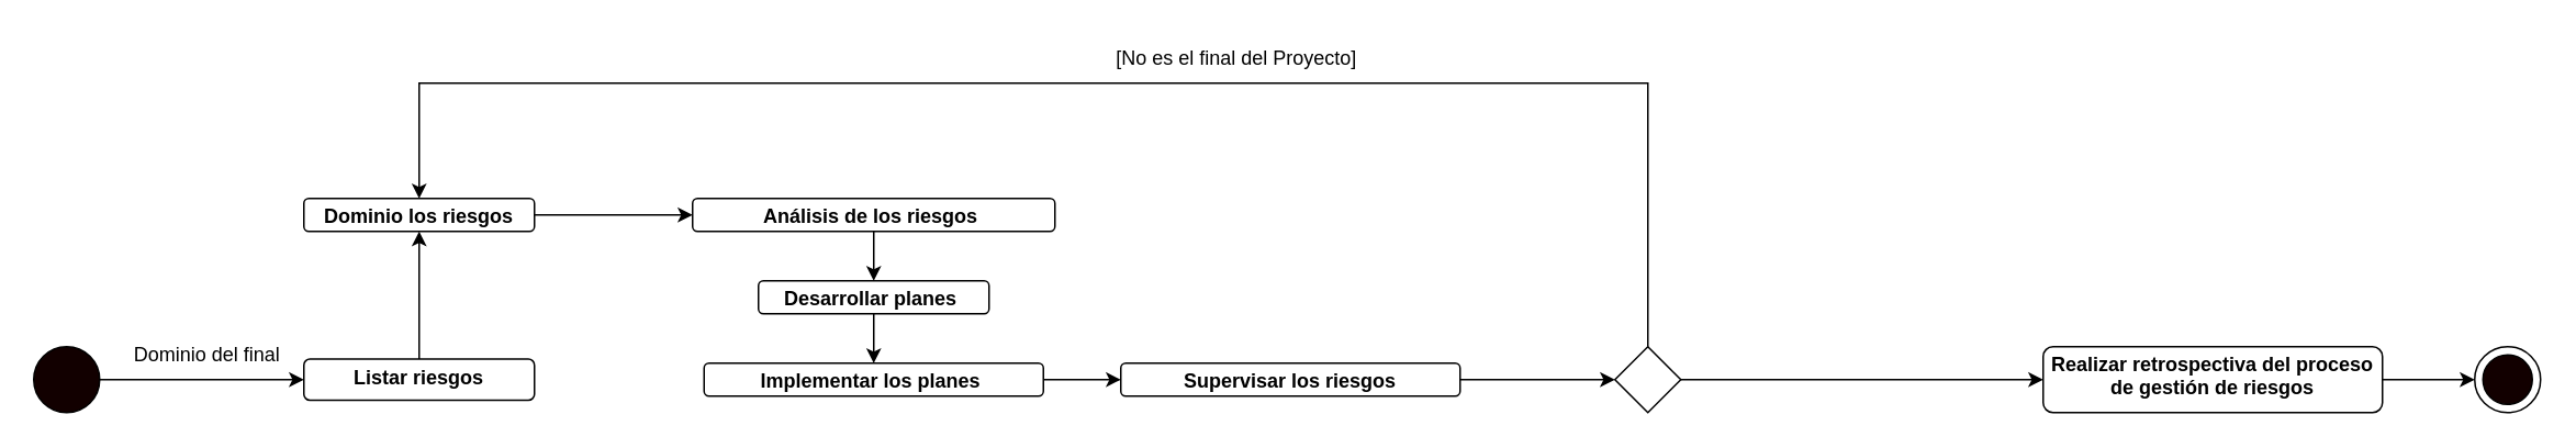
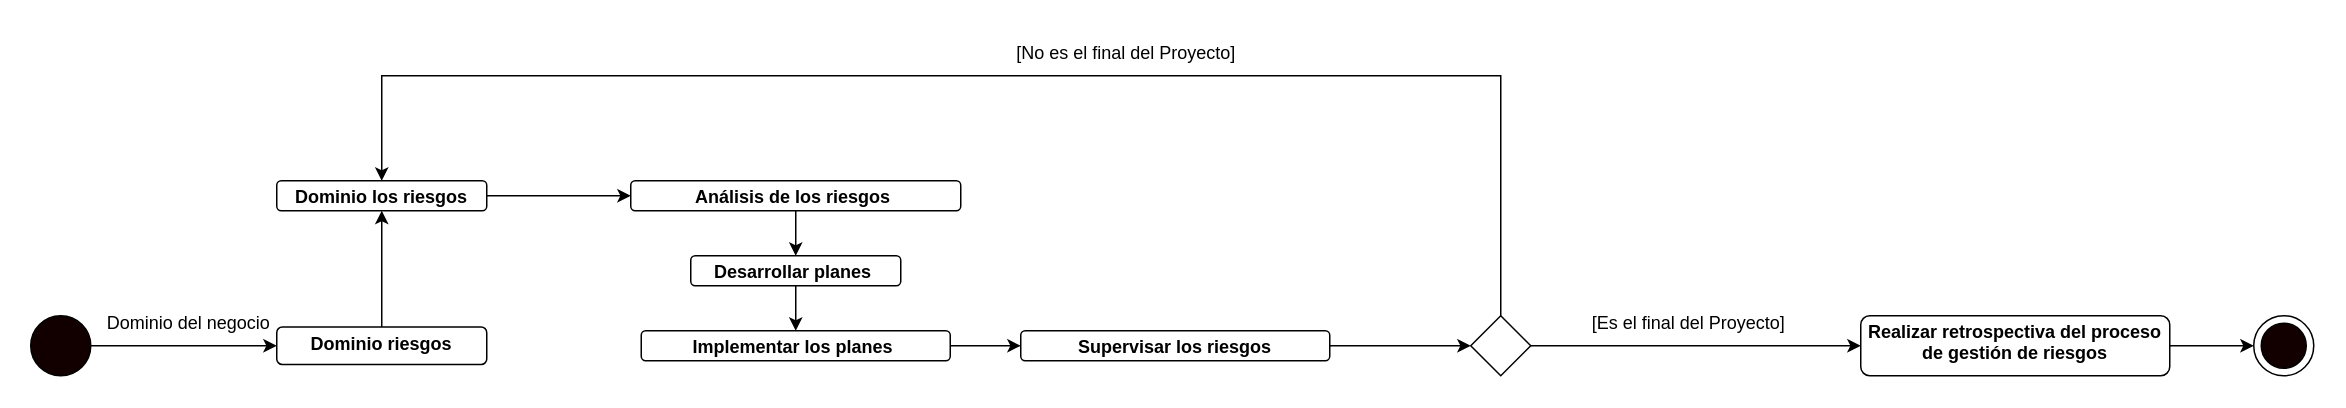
- <mxCell id="17" value="Dominio del final" style="text;html=1;align=center;verticalAlign=middle;resizable=0;points=[];autosize=1;strokeColor=none;fillColor=none;" vertex="1" parent="1"><mxGeometry x="60" y="200" width="130" height="30" as="geometry" /></mxCell>
+ <mxCell id="17" value="Dominio del negocio" style="text;html=1;align=center;verticalAlign=middle;resizable=0;points=[];autosize=1;strokeColor=none;fillColor=none;" vertex="1" parent="1"><mxGeometry x="60" y="200" width="130" height="30" as="geometry" /></mxCell>
+ <mxCell id="26" value="[Es el final del Proyecto]" style="text;html=1;align=center;verticalAlign=middle;resizable=0;points=[];autosize=1;strokeColor=none;fillColor=none;" vertex="1" parent="1"><mxGeometry x="1050" y="200" width="150" height="30" as="geometry" /></mxCell>
- <mxCell id="8" value="&lt;p style=&quot;margin:0px;margin-top:4px;text-align:center;&quot;&gt;&lt;b&gt;Listar riesgos&lt;/b&gt;&lt;/p&gt;&lt;div style=&quot;height:2px;&quot;&gt;&lt;/div&gt;" style="verticalAlign=top;align=left;overflow=fill;html=1;whiteSpace=wrap;borderRadius=20px;rounded=1;" vertex="1" parent="1"><mxGeometry x="184" y="217.5" width="140" height="25" as="geometry" /></mxCell>
+ <mxCell id="8" value="&lt;p style=&quot;margin:0px;margin-top:4px;text-align:center;&quot;&gt;&lt;b&gt;Dominio riesgos&lt;/b&gt;&lt;/p&gt;&lt;div style=&quot;height:2px;&quot;&gt;&lt;/div&gt;" style="verticalAlign=top;align=left;overflow=fill;html=1;whiteSpace=wrap;borderRadius=20px;rounded=1;" vertex="1" parent="1"><mxGeometry x="184" y="217.5" width="140" height="25" as="geometry" /></mxCell>
